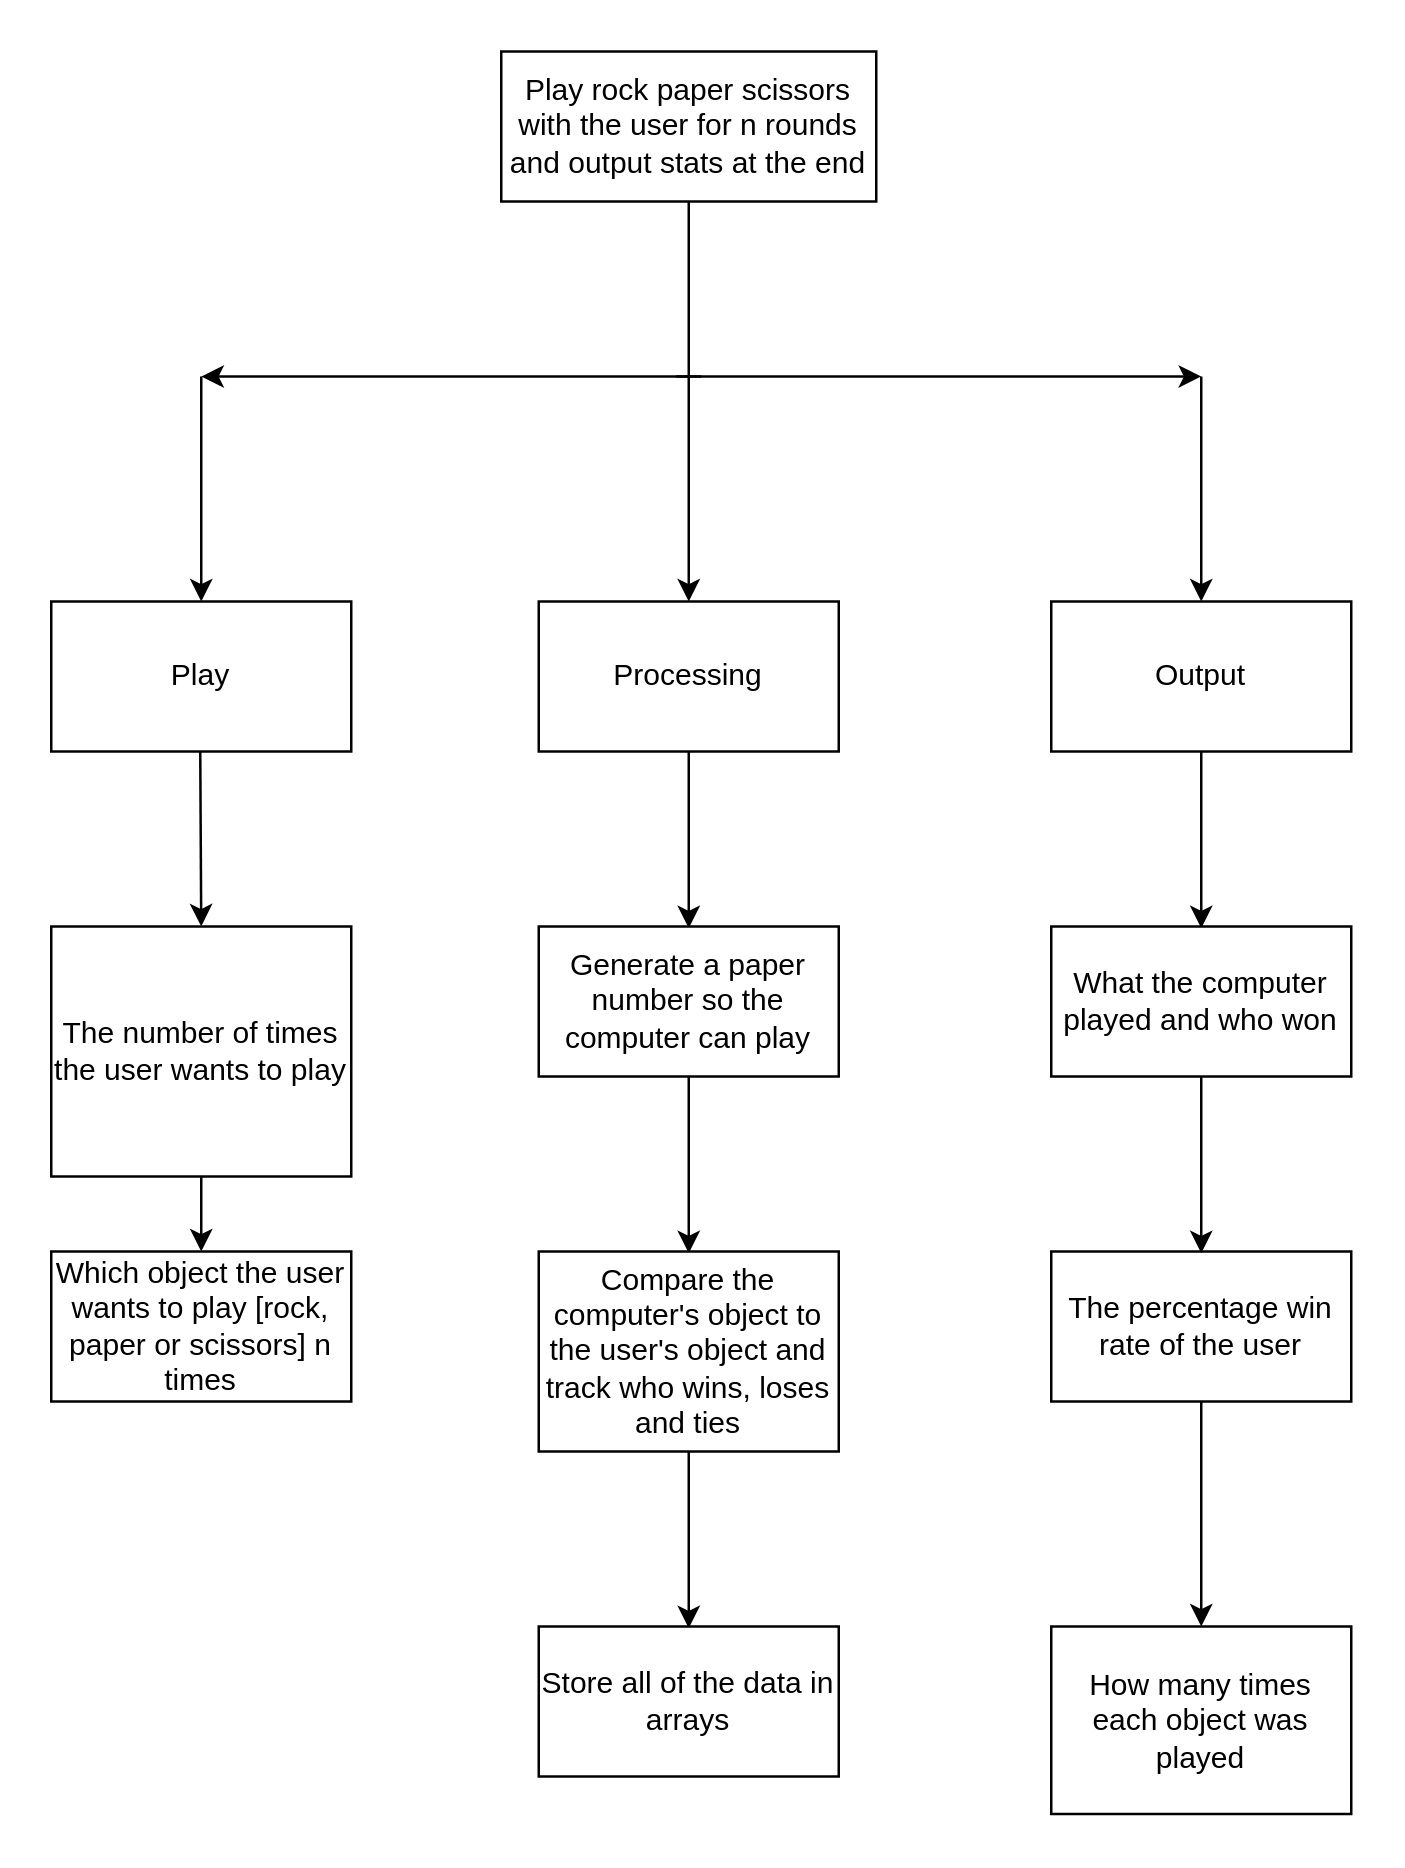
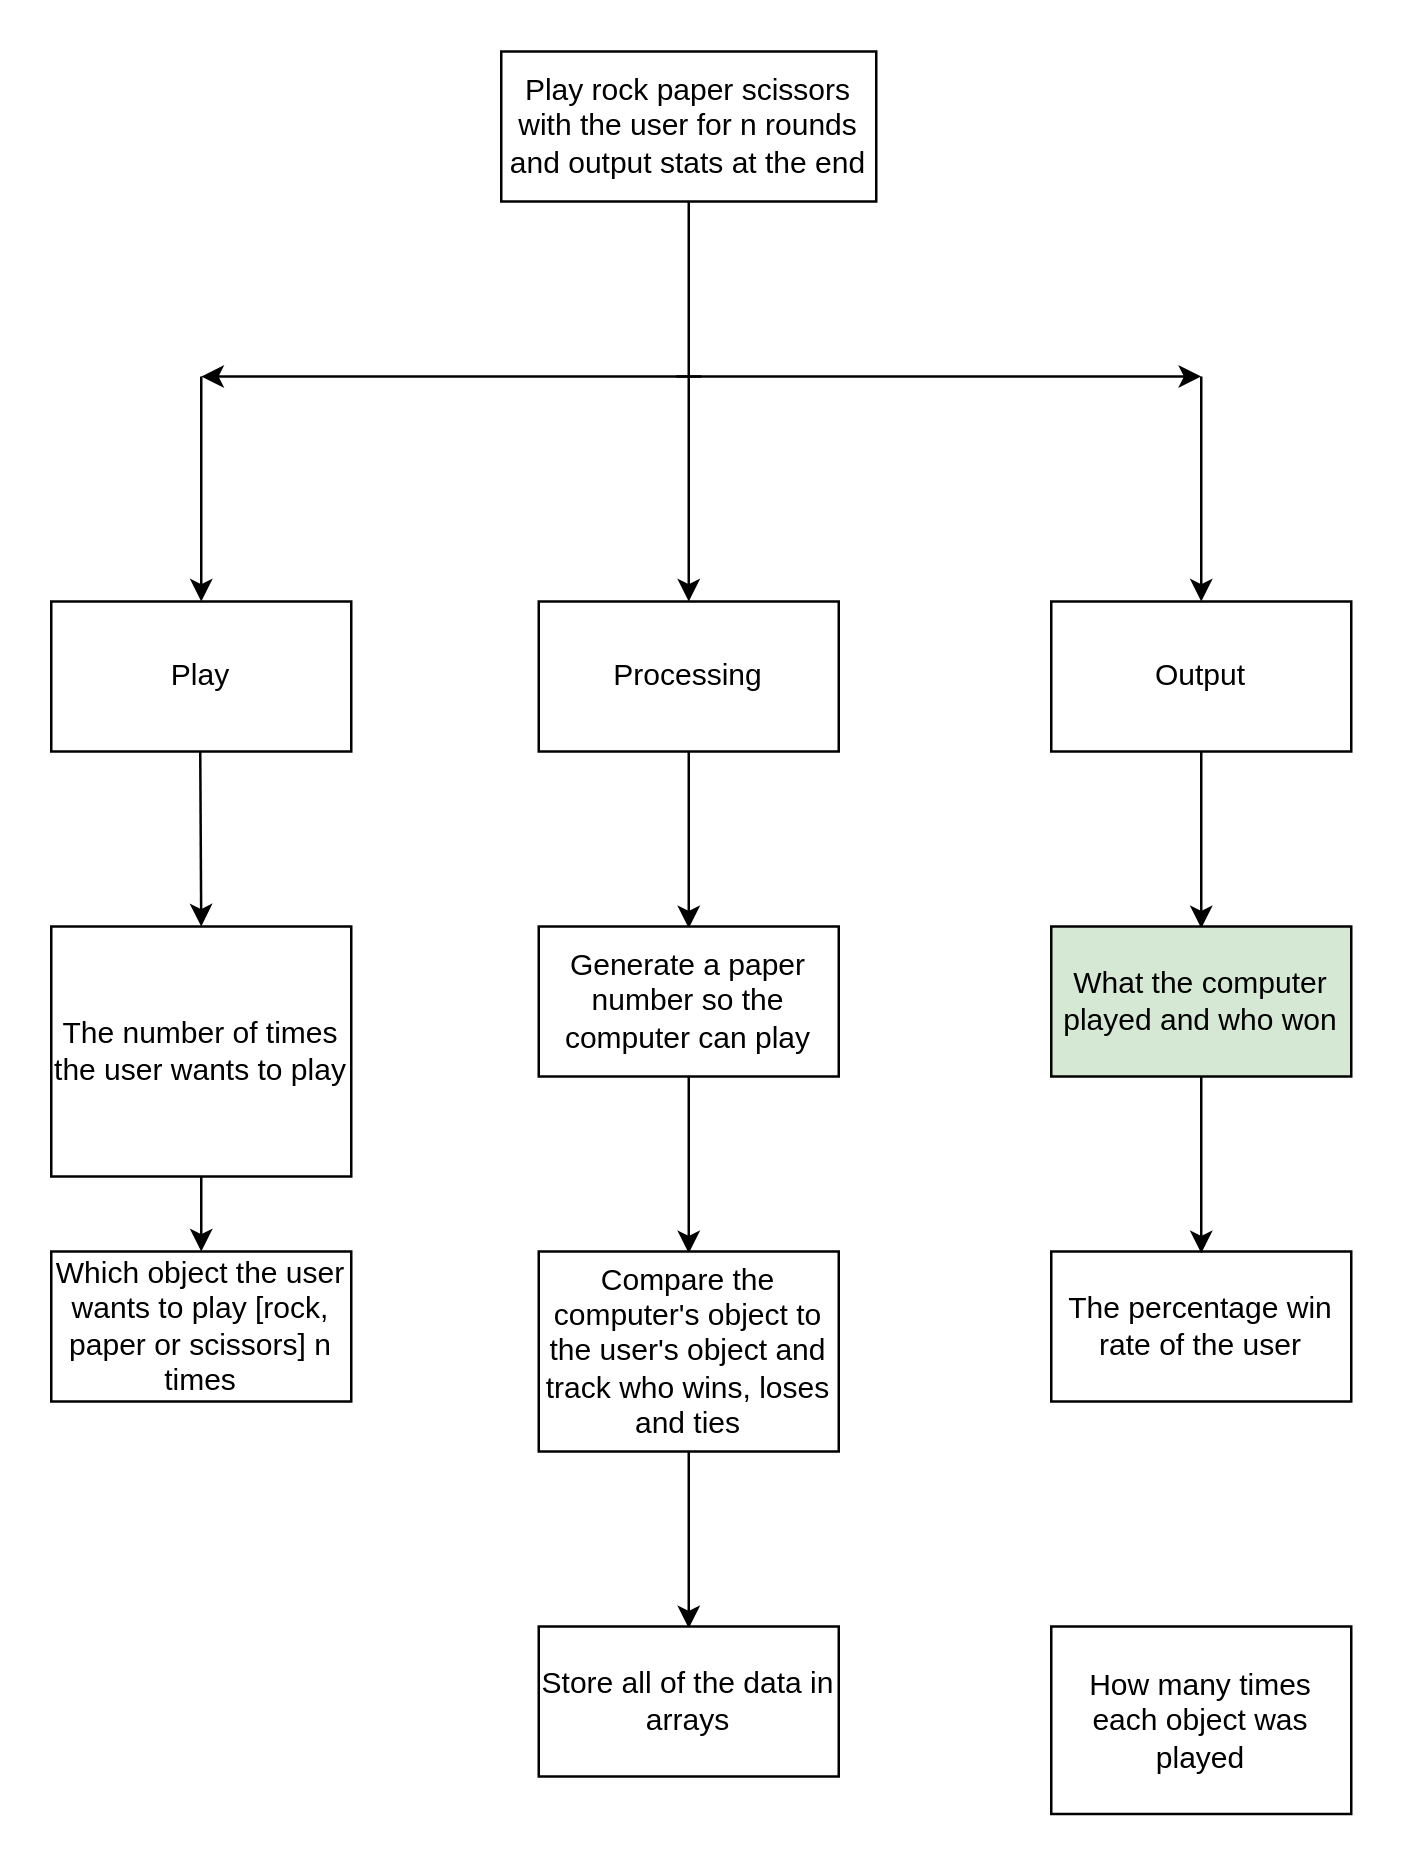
- <mxCell id="25" value="What the computer played and who won" style="rounded=0;whiteSpace=wrap;html=1;" vertex="1" parent="1"><mxGeometry x="420" y="370" width="120" height="60" as="geometry" /></mxCell>
+ <mxCell id="25" value="What the computer played and who won" style="rounded=0;whiteSpace=wrap;html=1;fillColor=#d5e8d4;" vertex="1" parent="1"><mxGeometry x="420" y="370" width="120" height="60" as="geometry" /></mxCell>
- <mxCell id="19" value="" style="endArrow=classic;html=1;rounded=0;entryX=0.5;entryY=0;entryDx=0;entryDy=0;" edge="1" parent="1" source="18" target="20"><mxGeometry width="50" height="50" relative="1" as="geometry"><mxPoint x="480" y="610" as="sourcePoint" /><mxPoint x="480" y="630.711" as="targetPoint" /></mxGeometry></mxCell>
